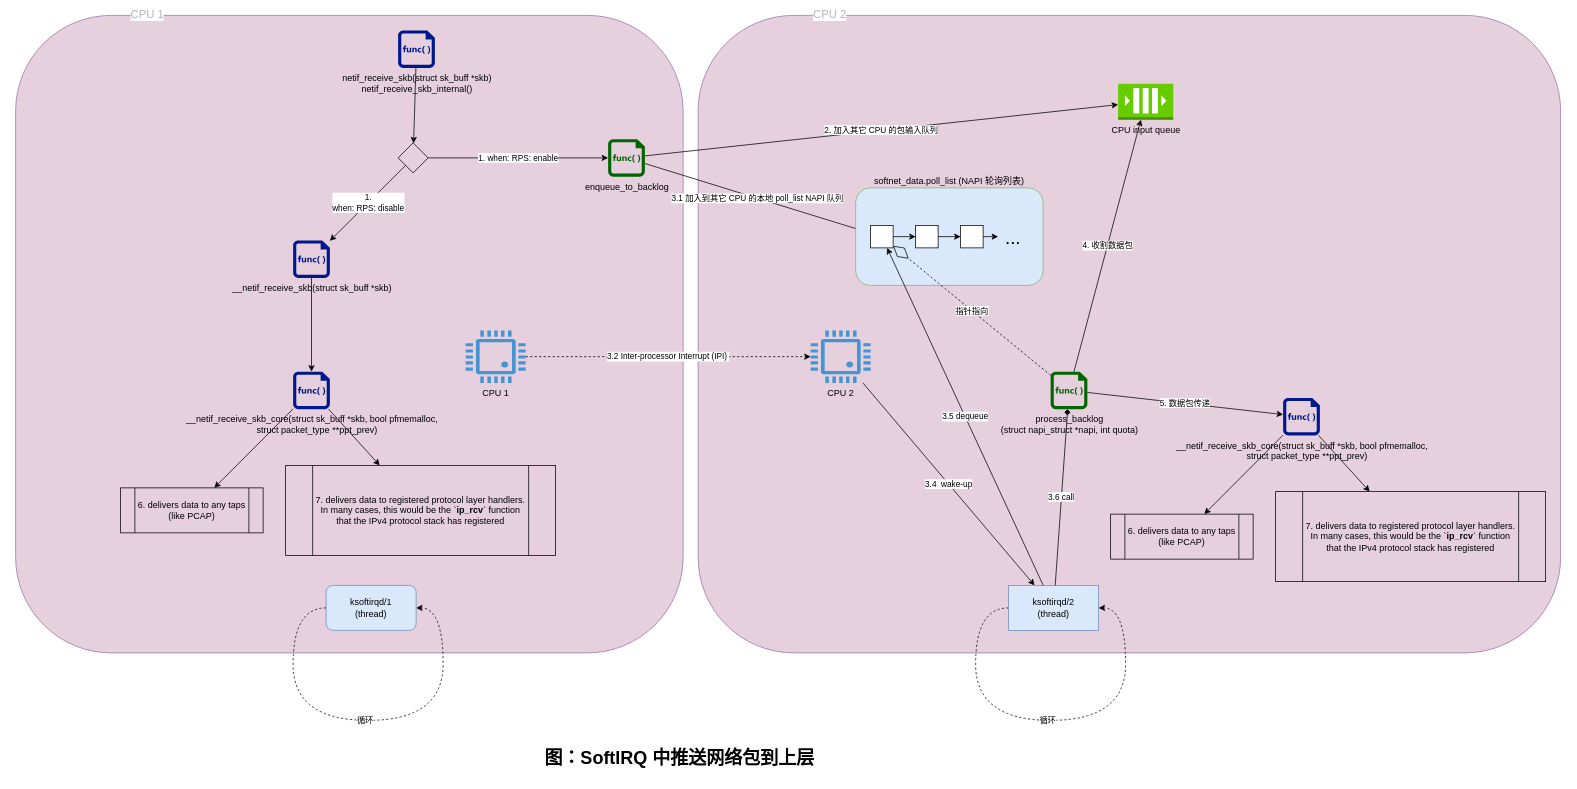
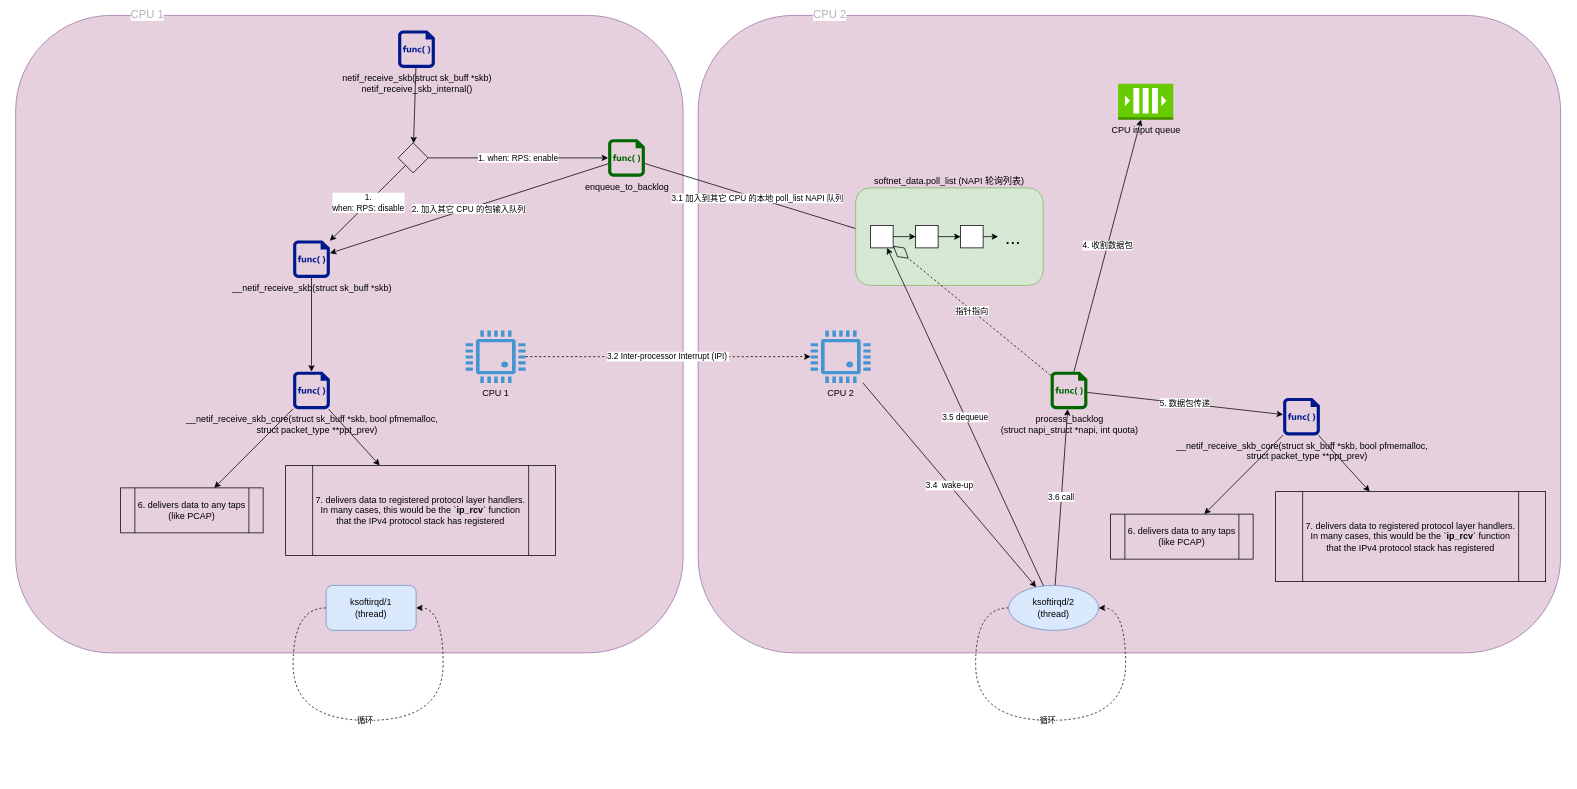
- <mxCell id="32" value="2. 加入其它 CPU 的包输入队列" style="endArrow=classic;html=1;rounded=0;" edge="1" parent="4" source="7" target="18"><mxGeometry width="50" height="50" relative="1" as="geometry"><mxPoint x="870" y="40" as="sourcePoint" /><mxPoint x="1080" y="-60" as="targetPoint" /></mxGeometry></mxCell>
+ <mxCell id="32" value="2. 加入其它 CPU 的包输入队列" style="endArrow=classic;html=1;rounded=0;" edge="1" parent="4" source="7" target="6"><mxGeometry width="50" height="50" relative="1" as="geometry"><mxPoint x="870" y="40" as="sourcePoint" /><mxPoint x="1080" y="-60" as="targetPoint" /></mxGeometry></mxCell>
- <mxCell id="24" value="softnet_data.poll_list (NAPI 轮询列表)" style="rounded=1;whiteSpace=wrap;html=1;shadow=0;labelBackgroundColor=none;sketch=0;fontFamily=Helvetica;fontSize=12;strokeColor=#82b366;fillColor=#dae8fc;align=center;labelPosition=center;verticalLabelPosition=top;verticalAlign=bottom;" vertex="1" parent="4"><mxGeometry x="1140" y="250" width="250" height="130" as="geometry" /></mxCell>
+ <mxCell id="24" value="softnet_data.poll_list (NAPI 轮询列表)" style="rounded=1;whiteSpace=wrap;html=1;shadow=0;labelBackgroundColor=none;sketch=0;fontFamily=Helvetica;fontSize=12;strokeColor=#82b366;fillColor=#d5e8d4;align=center;labelPosition=center;verticalLabelPosition=top;verticalAlign=bottom;" vertex="1" parent="4"><mxGeometry x="1140" y="250" width="250" height="130" as="geometry" /></mxCell>
- <mxCell id="40" value="3.6 call" style="endArrow=diamond;html=1;rounded=0;" edge="1" parent="4" source="36" target="23"><mxGeometry width="50" height="50" relative="1" as="geometry"><mxPoint x="1580" y="930" as="sourcePoint" /><mxPoint x="1630" y="880" as="targetPoint" /></mxGeometry></mxCell>
+ <mxCell id="40" value="3.6 call" style="endArrow=classic;html=1;rounded=0;" edge="1" parent="4" source="36" target="23"><mxGeometry width="50" height="50" relative="1" as="geometry"><mxPoint x="1580" y="930" as="sourcePoint" /><mxPoint x="1630" y="880" as="targetPoint" /></mxGeometry></mxCell>
- <mxCell id="36" value="ksoftirqd/2&lt;br&gt;(thread)" style="rounded=0;whiteSpace=wrap;html=1;fillColor=#dae8fc;strokeColor=#6c8ebf;" vertex="1" parent="4"><mxGeometry x="1344" y="780" width="120" height="60" as="geometry" /></mxCell>
+ <mxCell id="36" value="ksoftirqd/2&lt;br&gt;(thread)" style="ellipse;whiteSpace=wrap;html=1;fillColor=#dae8fc;strokeColor=#6c8ebf;" vertex="1" parent="4"><mxGeometry x="1344" y="780" width="120" height="60" as="geometry" /></mxCell>
- <mxCell id="48" value="图：SoftIRQ 中推送网络包到上层" style="text;strokeColor=none;fillColor=none;html=1;fontSize=24;fontStyle=1;verticalAlign=middle;align=center;shadow=1;labelBackgroundColor=none;sketch=0;fontFamily=Helvetica;fontColor=#000000;" vertex="1" parent="4"><mxGeometry x="700" y="990" width="410" height="40" as="geometry" /></mxCell>
